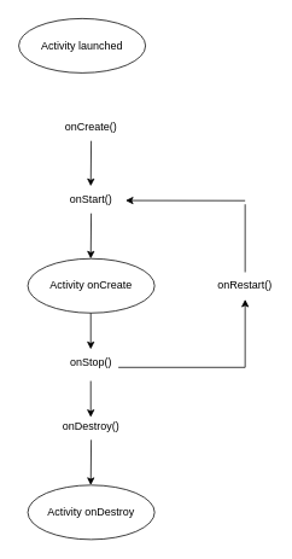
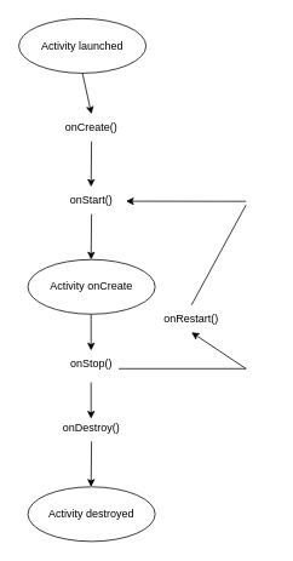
+ <mxCell id="10" value="" style="endArrow=classic;html=1;rounded=0;exitX=0.5;exitY=1;exitDx=0;exitDy=0;entryX=0.5;entryY=0;entryDx=0;entryDy=0;" edge="1" parent="1" source="2" target="5"><mxGeometry width="50" height="50" relative="1" as="geometry"><mxPoint x="90" y="335" as="sourcePoint" /><mxPoint x="140" y="285" as="targetPoint" /></mxGeometry></mxCell>
- <mxCell id="9" value="onRestart()" style="text;html=1;align=center;verticalAlign=middle;whiteSpace=wrap;rounded=0;" vertex="1" parent="1"><mxGeometry x="240" y="300" width="60" height="30" as="geometry" /></mxCell>
+ <mxCell id="9" value="onRestart()" style="text;html=1;align=center;verticalAlign=middle;whiteSpace=wrap;rounded=0;" vertex="1" parent="1"><mxGeometry x="180" y="335" width="60" height="30" as="geometry" /></mxCell>
- <mxCell id="4" value="Activity onDestroy" style="ellipse;whiteSpace=wrap;html=1;" vertex="1" parent="1"><mxGeometry x="30" y="535" width="140" height="60" as="geometry" /></mxCell>
+ <mxCell id="4" value="Activity destroyed" style="ellipse;whiteSpace=wrap;html=1;" vertex="1" parent="1"><mxGeometry x="30" y="535" width="140" height="60" as="geometry" /></mxCell>
